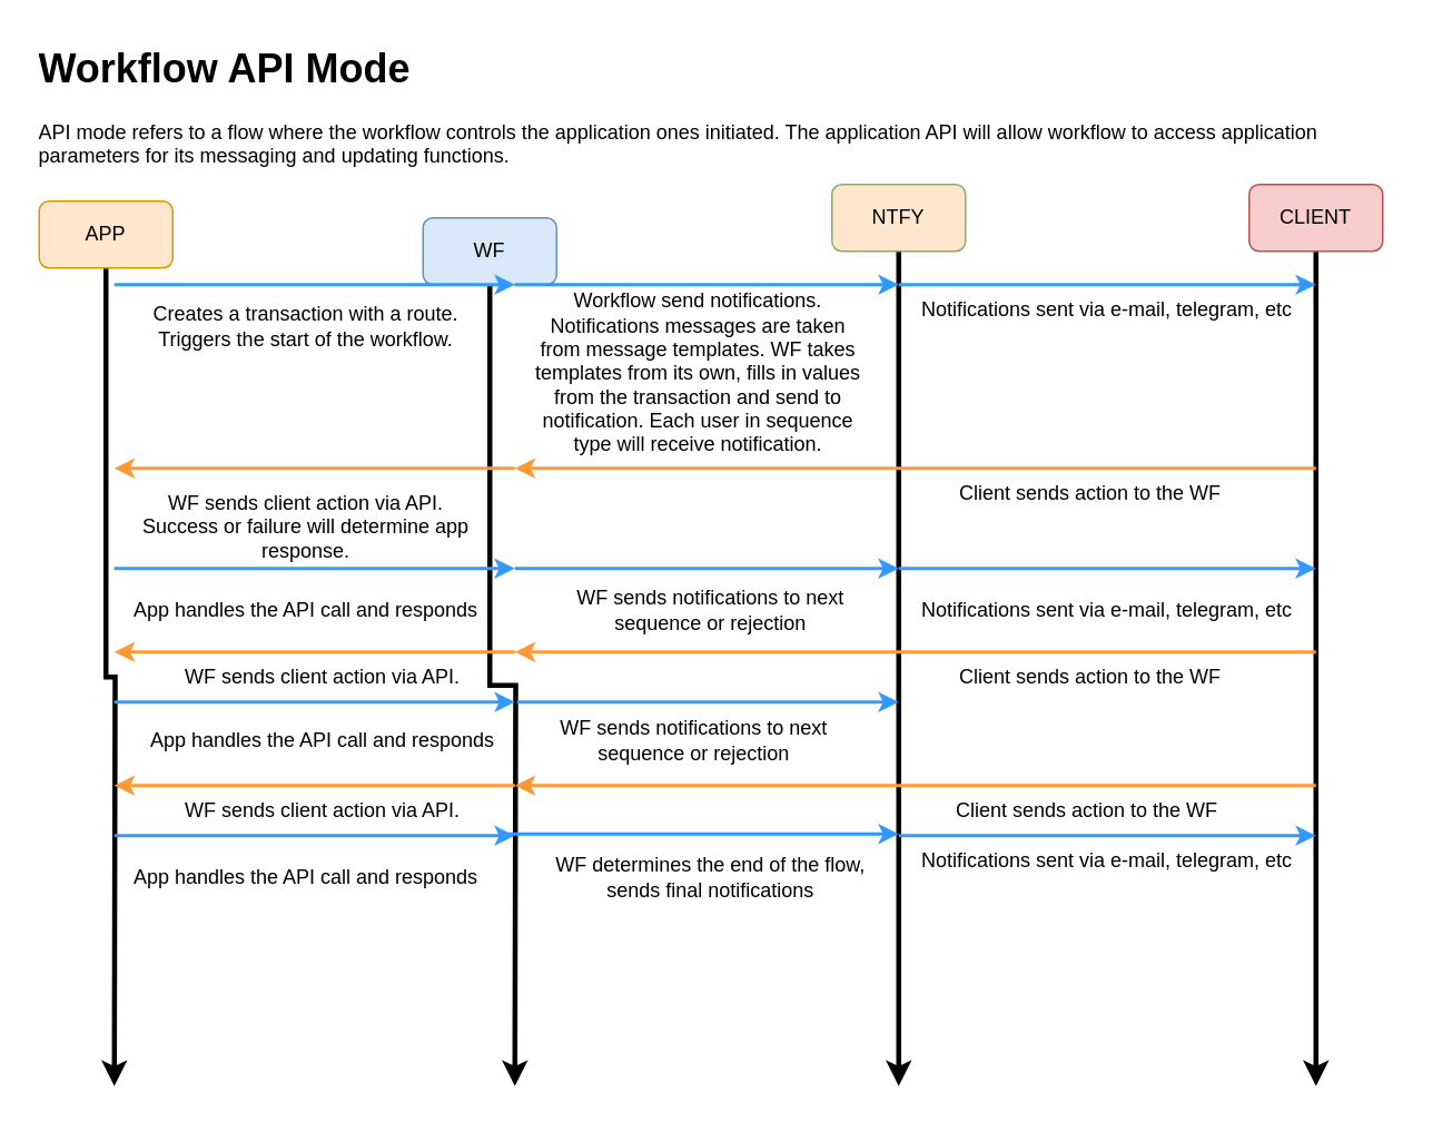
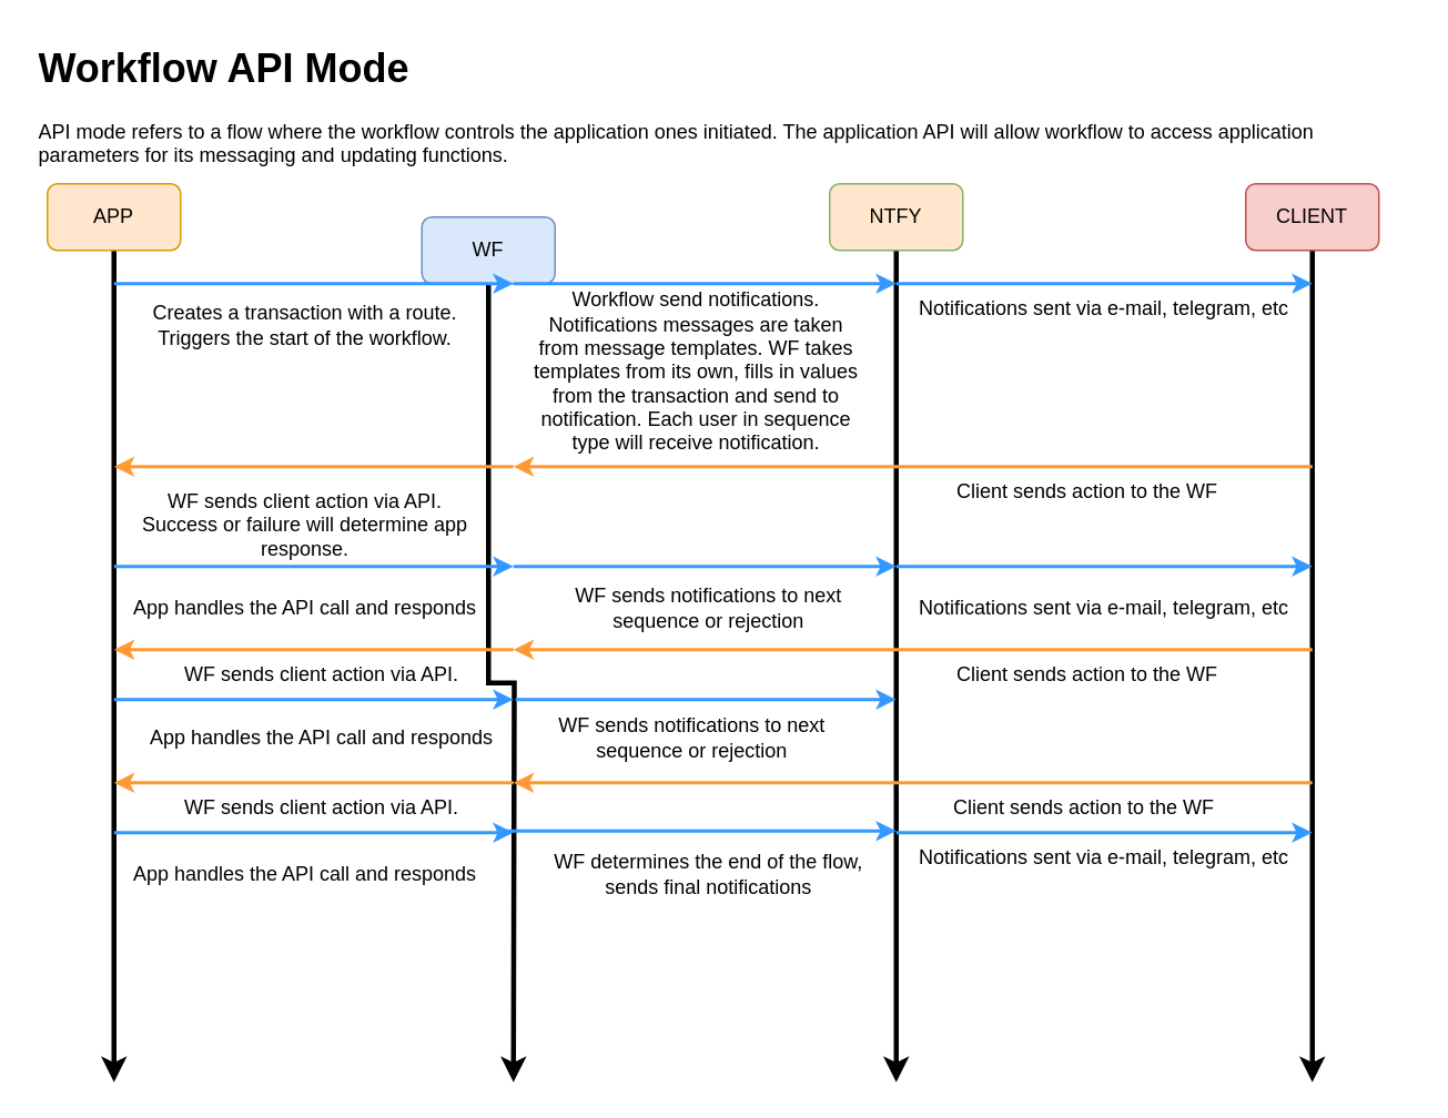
- <mxCell id="4" value="APP" style="rounded=1;whiteSpace=wrap;html=1;fillColor=#ffe6cc;strokeColor=#d79b00;" vertex="1" parent="1"><mxGeometry x="23" y="120" width="80" height="40" as="geometry" /></mxCell>
+ <mxCell id="4" value="APP" style="rounded=1;whiteSpace=wrap;html=1;fillColor=#ffe6cc;strokeColor=#d79b00;" vertex="1" parent="1"><mxGeometry x="28" y="110" width="80" height="40" as="geometry" /></mxCell>
